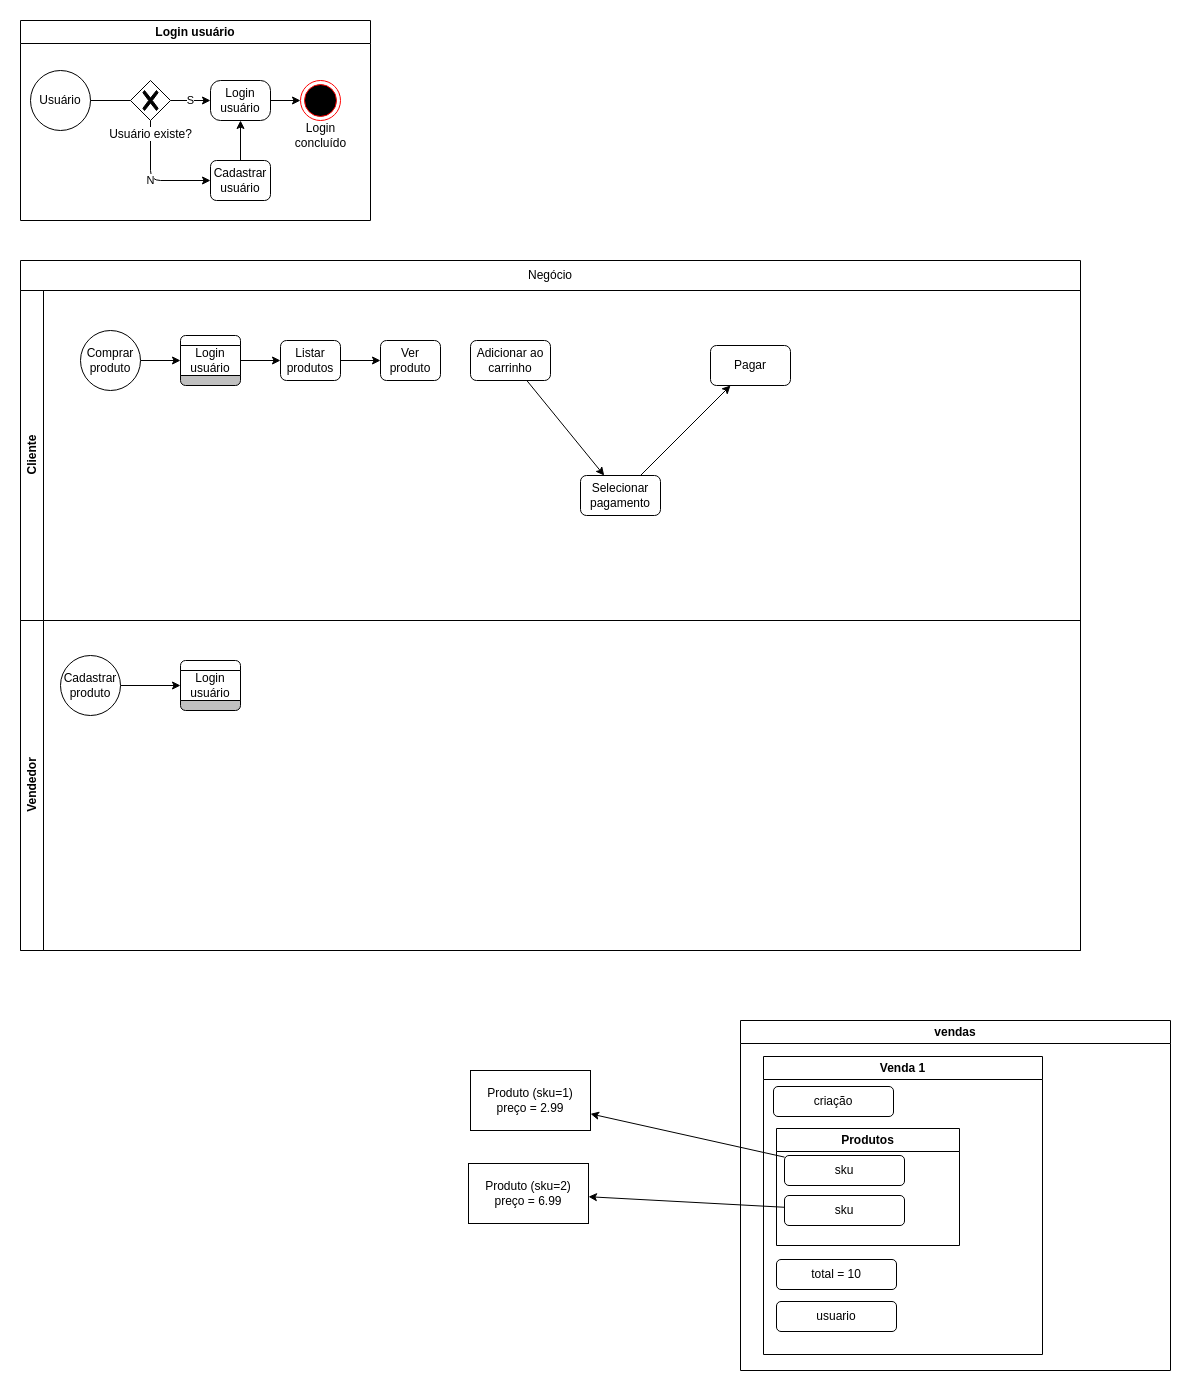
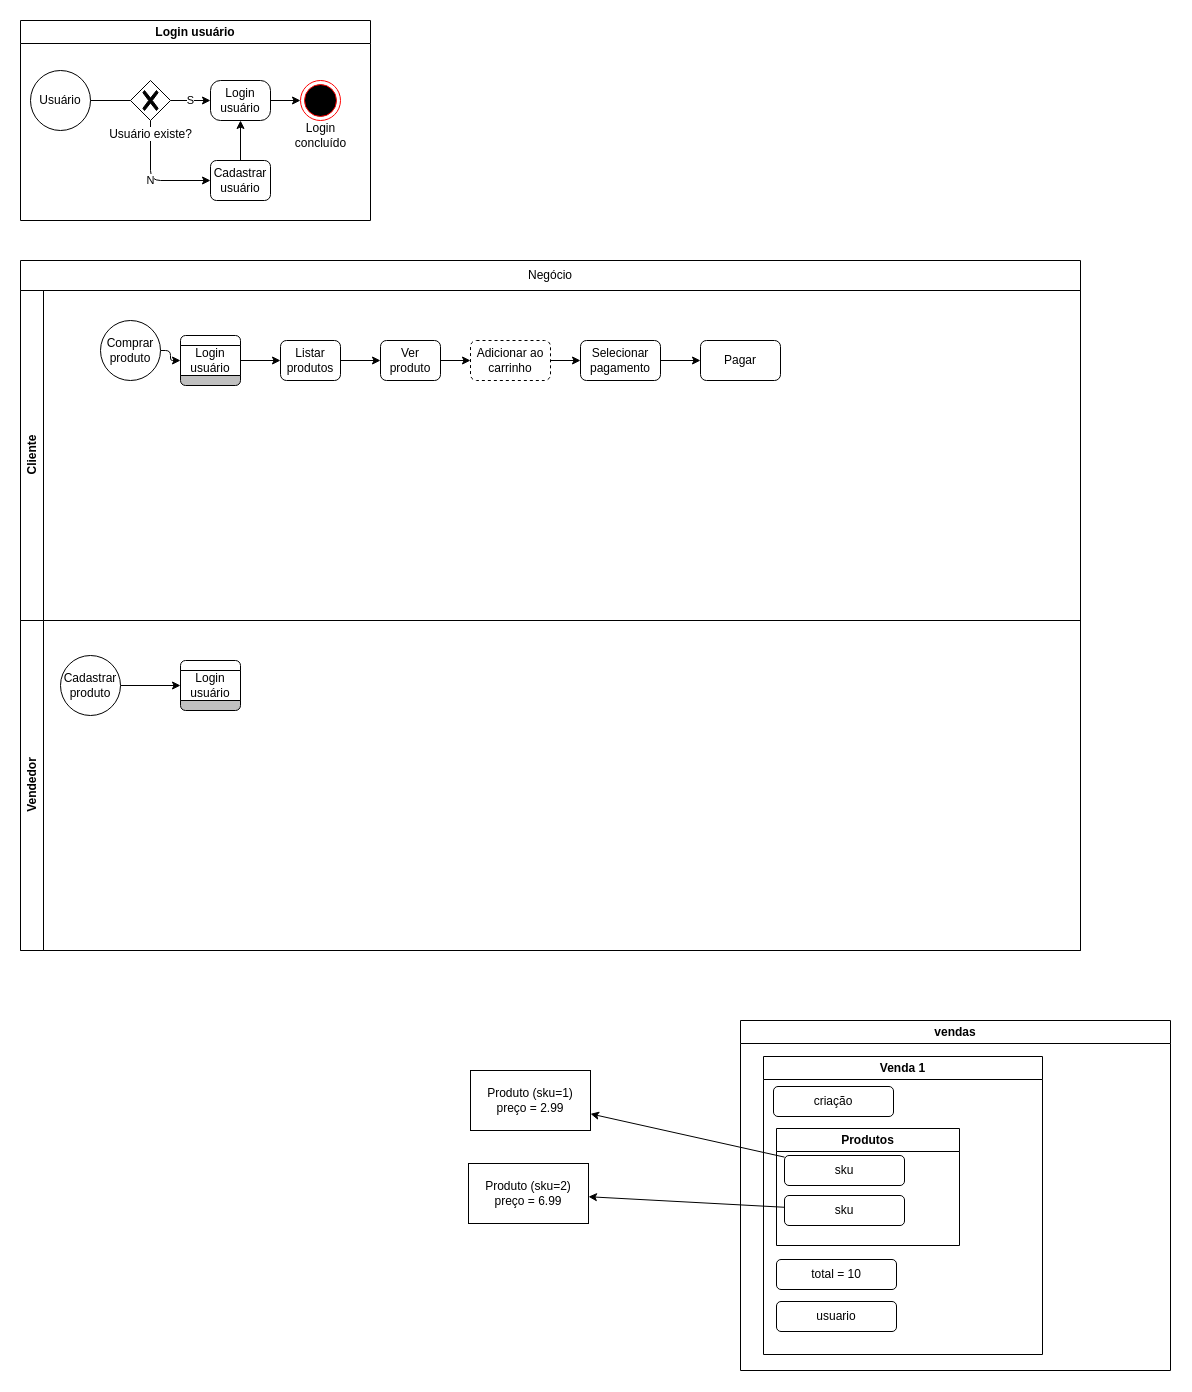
- <mxCell id="5" value="Comprar produto" style="ellipse;whiteSpace=wrap;html=1;aspect=fixed;labelBackgroundColor=none;" parent="3" vertex="1"><mxGeometry x="60" y="40" width="60" height="60" as="geometry" /></mxCell>
+ <mxCell id="5" value="Comprar produto" style="ellipse;whiteSpace=wrap;html=1;aspect=fixed;labelBackgroundColor=none;" parent="3" vertex="1"><mxGeometry x="80" y="30" width="60" height="60" as="geometry" /></mxCell>
+ <mxCell id="9" value="" style="edgeStyle=none;html=1;" parent="3" source="10" target="12" edge="1"><mxGeometry relative="1" as="geometry" /></mxCell>
- <mxCell id="12" value="Adicionar ao carrinho" style="rounded=1;whiteSpace=wrap;html=1;labelBackgroundColor=none;" parent="3" vertex="1"><mxGeometry x="450" y="50" width="80" height="40" as="geometry" /></mxCell>
+ <mxCell id="12" value="Adicionar ao carrinho" style="rounded=1;whiteSpace=wrap;html=1;labelBackgroundColor=none;dashed=1;" parent="3" vertex="1"><mxGeometry x="450" y="50" width="80" height="40" as="geometry" /></mxCell>
- <mxCell id="15" value="Pagar" style="rounded=1;whiteSpace=wrap;html=1;labelBackgroundColor=none;" parent="3" vertex="1"><mxGeometry x="690" y="55" width="80" height="40" as="geometry" /></mxCell>
+ <mxCell id="15" value="Pagar" style="rounded=1;whiteSpace=wrap;html=1;labelBackgroundColor=none;" parent="3" vertex="1"><mxGeometry x="680" y="50" width="80" height="40" as="geometry" /></mxCell>
- <mxCell id="14" value="Selecionar pagamento" style="rounded=1;whiteSpace=wrap;html=1;labelBackgroundColor=none;" parent="3" vertex="1"><mxGeometry x="560" y="185" width="80" height="40" as="geometry" /></mxCell>
+ <mxCell id="14" value="Selecionar pagamento" style="rounded=1;whiteSpace=wrap;html=1;labelBackgroundColor=none;" parent="3" vertex="1"><mxGeometry x="560" y="50" width="80" height="40" as="geometry" /></mxCell>
